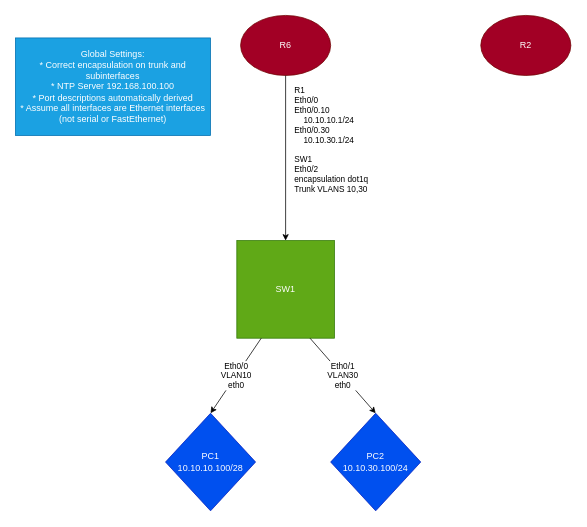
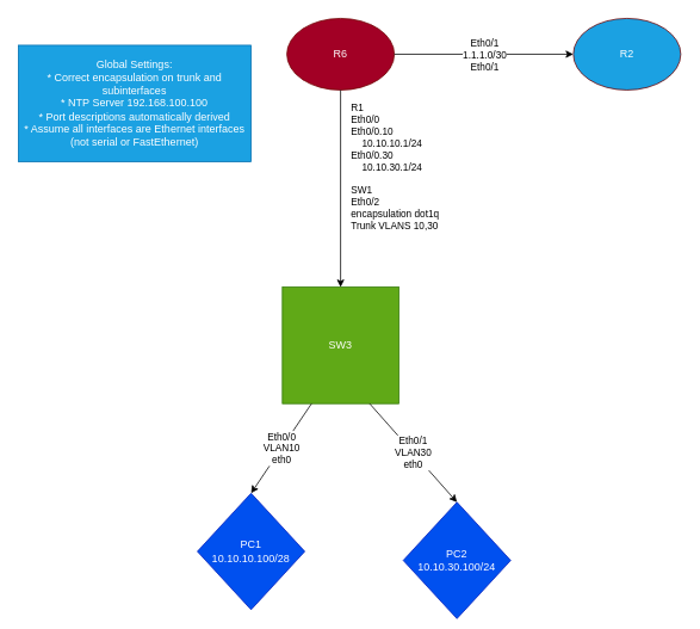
+ <mxCell id="7" value="" style="endArrow=classic;html=1;rounded=0;entryX=0;entryY=0.5;entryDx=0;entryDy=0;exitX=1;exitY=0.5;exitDx=0;exitDy=0;" parent="1" source="3" target="6" edge="1"><mxGeometry relative="1" as="geometry"><mxPoint x="310" y="350" as="sourcePoint" /><mxPoint x="470" y="350" as="targetPoint" /></mxGeometry></mxCell>
+ <mxCell id="8" value="Eth0/1&lt;br&gt;1.1.1.0/30&lt;br&gt;Eth0/1" style="edgeLabel;resizable=0;html=1;;align=center;verticalAlign=middle;" parent="7" connectable="0" vertex="1"><mxGeometry relative="1" as="geometry" /></mxCell>
- <mxCell id="6" value="R2" style="ellipse;whiteSpace=wrap;html=1;fillColor=#a20025;fontColor=#ffffff;strokeColor=#6F0000;" parent="1" vertex="1"><mxGeometry x="640" y="20" width="120" height="80" as="geometry" /></mxCell>
+ <mxCell id="6" value="R2" style="ellipse;whiteSpace=wrap;html=1;fillColor=#1ba1e2;fontColor=#ffffff;strokeColor=#6F0000;" parent="1" vertex="1"><mxGeometry x="640" y="20" width="120" height="80" as="geometry" /></mxCell>
- <mxCell id="2" value="SW1" style="whiteSpace=wrap;html=1;aspect=fixed;fillColor=#60a917;fontColor=#ffffff;strokeColor=#2D7600;" parent="1" vertex="1"><mxGeometry x="315" y="320" width="130" height="130" as="geometry" /></mxCell>
+ <mxCell id="2" value="SW3" style="whiteSpace=wrap;html=1;aspect=fixed;fillColor=#60a917;fontColor=#ffffff;strokeColor=#2D7600;" parent="1" vertex="1"><mxGeometry x="315" y="320" width="130" height="130" as="geometry" /></mxCell>
- <mxCell id="10" value="PC2&lt;br&gt;10.10.30.100/24" style="rhombus;whiteSpace=wrap;html=1;fillColor=#0050ef;fontColor=#ffffff;strokeColor=#001DBC;" parent="1" vertex="1"><mxGeometry x="440" y="550" width="120" height="130" as="geometry" /></mxCell>
+ <mxCell id="10" value="PC2&lt;br&gt;10.10.30.100/24" style="rhombus;whiteSpace=wrap;html=1;fillColor=#0050ef;fontColor=#ffffff;strokeColor=#001DBC;" parent="1" vertex="1"><mxGeometry x="450" y="560" width="120" height="130" as="geometry" /></mxCell>
